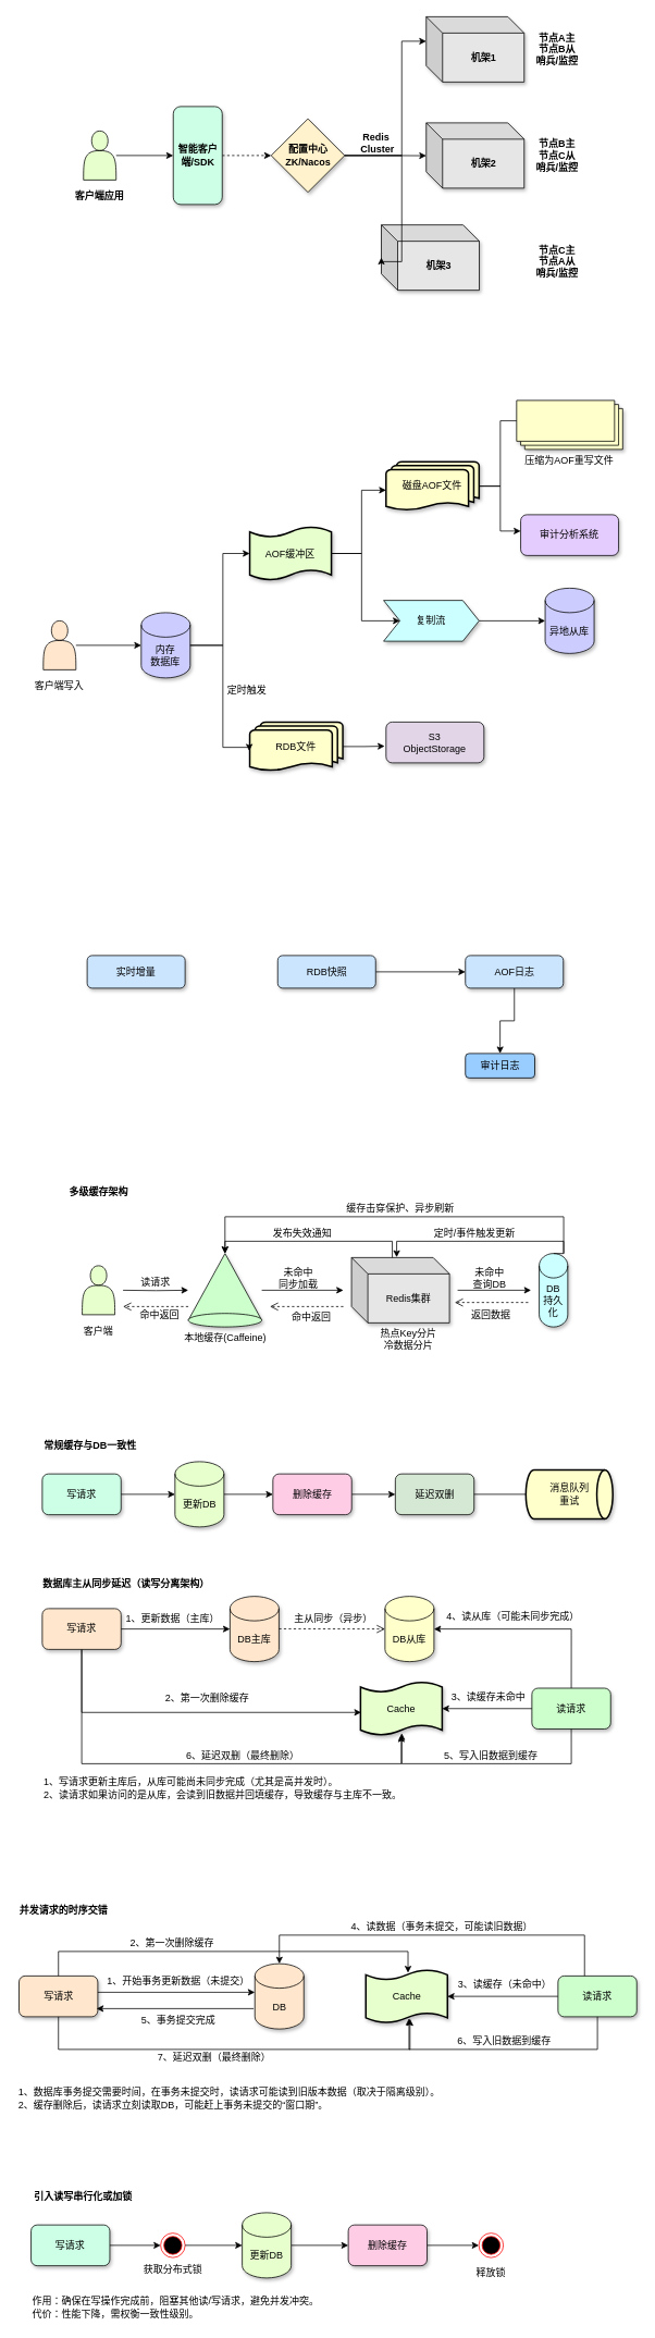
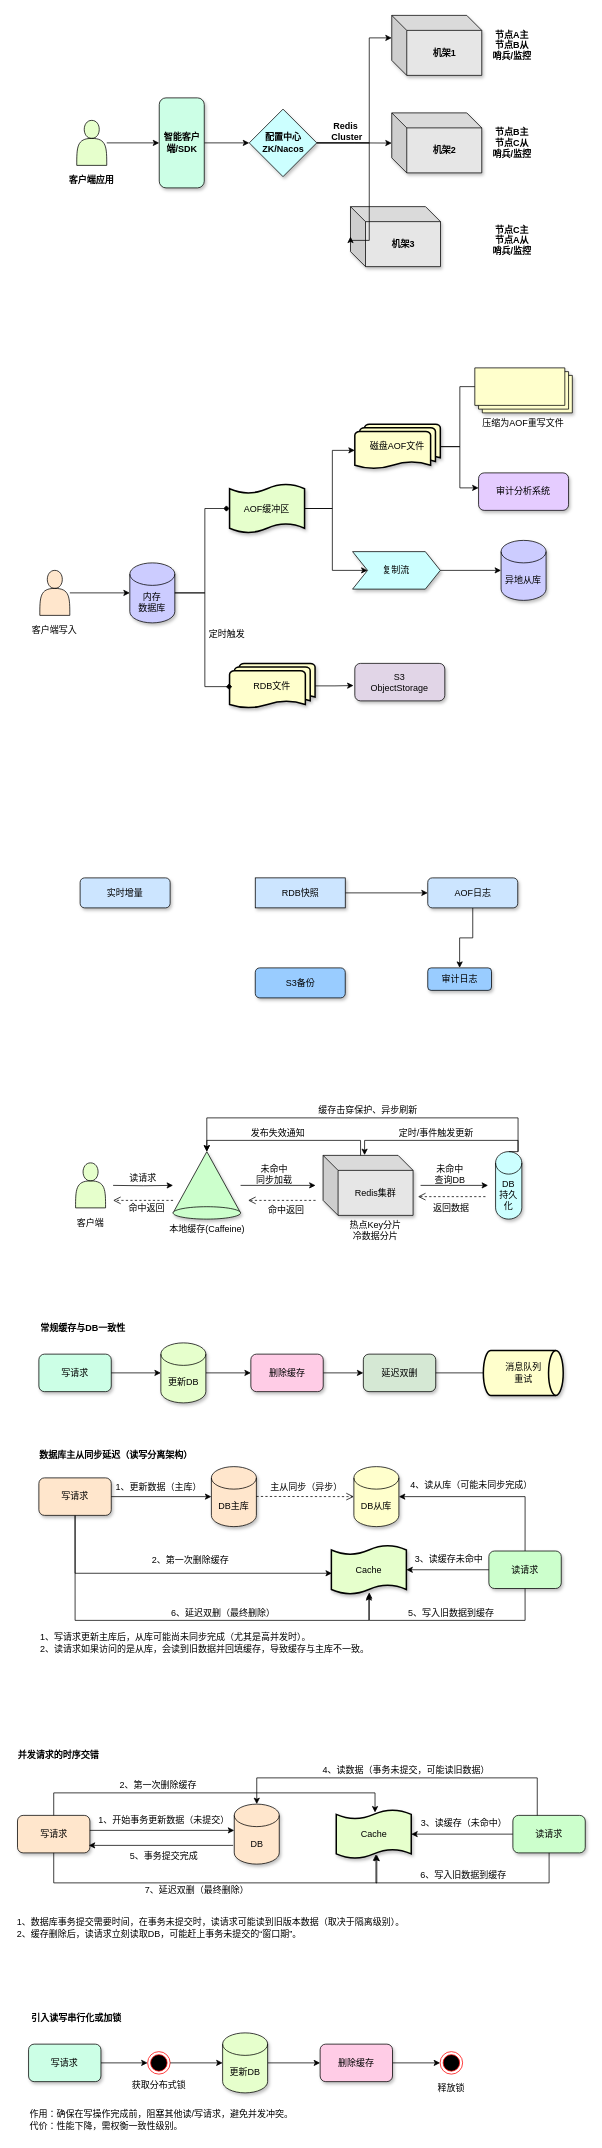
- <mxCell id="5" style="edgeStyle=orthogonalEdgeStyle;rounded=0;orthogonalLoop=1;jettySize=auto;html=1;entryX=0;entryY=0.5;entryDx=0;entryDy=0;dashed=1;" parent="2" source="6" target="7" edge="1"><mxGeometry relative="1" as="geometry" /></mxCell>
+ <mxCell id="5" style="edgeStyle=orthogonalEdgeStyle;rounded=0;orthogonalLoop=1;jettySize=auto;html=1;entryX=0;entryY=0.5;entryDx=0;entryDy=0;" parent="2" source="6" target="7" edge="1"><mxGeometry relative="1" as="geometry" /></mxCell>
- <mxCell id="7" value="&lt;b&gt;配置中心 ZK/Nacos&lt;/b&gt;" style="rhombus;whiteSpace=wrap;html=1;shadow=1;fillColor=#fff2cc;" parent="2" vertex="1"><mxGeometry x="243.5" y="125" width="90" height="90" as="geometry" /></mxCell>
+ <mxCell id="7" value="&lt;b&gt;配置中心 ZK/Nacos&lt;/b&gt;" style="rhombus;whiteSpace=wrap;html=1;shadow=1;fillColor=#CCFFFF;" parent="2" vertex="1"><mxGeometry x="243.5" y="125" width="90" height="90" as="geometry" /></mxCell>
- <mxCell id="25" style="edgeStyle=orthogonalEdgeStyle;rounded=0;orthogonalLoop=1;jettySize=auto;html=1;exitX=1;exitY=0.5;exitDx=0;exitDy=0;exitPerimeter=0;entryX=0;entryY=0.5;entryDx=0;entryDy=0;entryPerimeter=0;" parent="19" source="21" target="32" edge="1"><mxGeometry relative="1" as="geometry"><Array as="points"><mxPoint x="235" y="300" /><mxPoint x="235" y="188" /></Array></mxGeometry></mxCell>
+ <mxCell id="25" style="edgeStyle=orthogonalEdgeStyle;rounded=0;orthogonalLoop=1;jettySize=auto;html=1;exitX=1;exitY=0.5;exitDx=0;exitDy=0;exitPerimeter=0;entryX=0;entryY=0.5;entryDx=0;entryDy=0;entryPerimeter=0;endArrow=diamond;" parent="19" source="21" target="32" edge="1"><mxGeometry relative="1" as="geometry"><Array as="points"><mxPoint x="235" y="300" /><mxPoint x="235" y="188" /></Array></mxGeometry></mxCell>
- <mxCell id="26" style="edgeStyle=orthogonalEdgeStyle;rounded=0;orthogonalLoop=1;jettySize=auto;html=1;exitX=1;exitY=0.5;exitDx=0;exitDy=0;exitPerimeter=0;entryX=-0.006;entryY=0.589;entryDx=0;entryDy=0;entryPerimeter=0;" parent="19" source="21" target="22" edge="1"><mxGeometry relative="1" as="geometry"><Array as="points"><mxPoint x="235" y="300" /><mxPoint x="235" y="425" /></Array></mxGeometry></mxCell>
+ <mxCell id="26" style="edgeStyle=orthogonalEdgeStyle;rounded=0;orthogonalLoop=1;jettySize=auto;html=1;exitX=1;exitY=0.5;exitDx=0;exitDy=0;exitPerimeter=0;entryX=-0.006;entryY=0.589;entryDx=0;entryDy=0;entryPerimeter=0;endArrow=diamond;" parent="19" source="21" target="22" edge="1"><mxGeometry relative="1" as="geometry"><Array as="points"><mxPoint x="235" y="300" /><mxPoint x="235" y="425" /></Array></mxGeometry></mxCell>
- <mxCell id="86" value="RDB快照" style="rounded=1;whiteSpace=wrap;html=1;shadow=1;fillColor=#CCE5FF;" parent="83" vertex="1"><mxGeometry x="233.5" width="120" height="40" as="geometry" /></mxCell>
+ <mxCell id="86" value="RDB快照" style="whiteSpace=wrap;html=1;shadow=1;fillColor=#CCE5FF;rounded=0;" parent="83" vertex="1"><mxGeometry x="233.5" width="120" height="40" as="geometry" /></mxCell>
+ <mxCell id="89" value="S3备份" style="rounded=1;whiteSpace=wrap;html=1;shadow=1;fillColor=#99CCFF;" parent="83" vertex="1"><mxGeometry x="233.5" y="120" width="120" height="40" as="geometry" /></mxCell>
- <mxCell id="54" value="&lt;b&gt;多级缓存架构&lt;/b&gt;" style="text;strokeColor=none;align=center;fillColor=none;html=1;verticalAlign=middle;whiteSpace=wrap;rounded=0;" parent="53" vertex="1"><mxGeometry width="80.75" height="20" as="geometry" /></mxCell>
